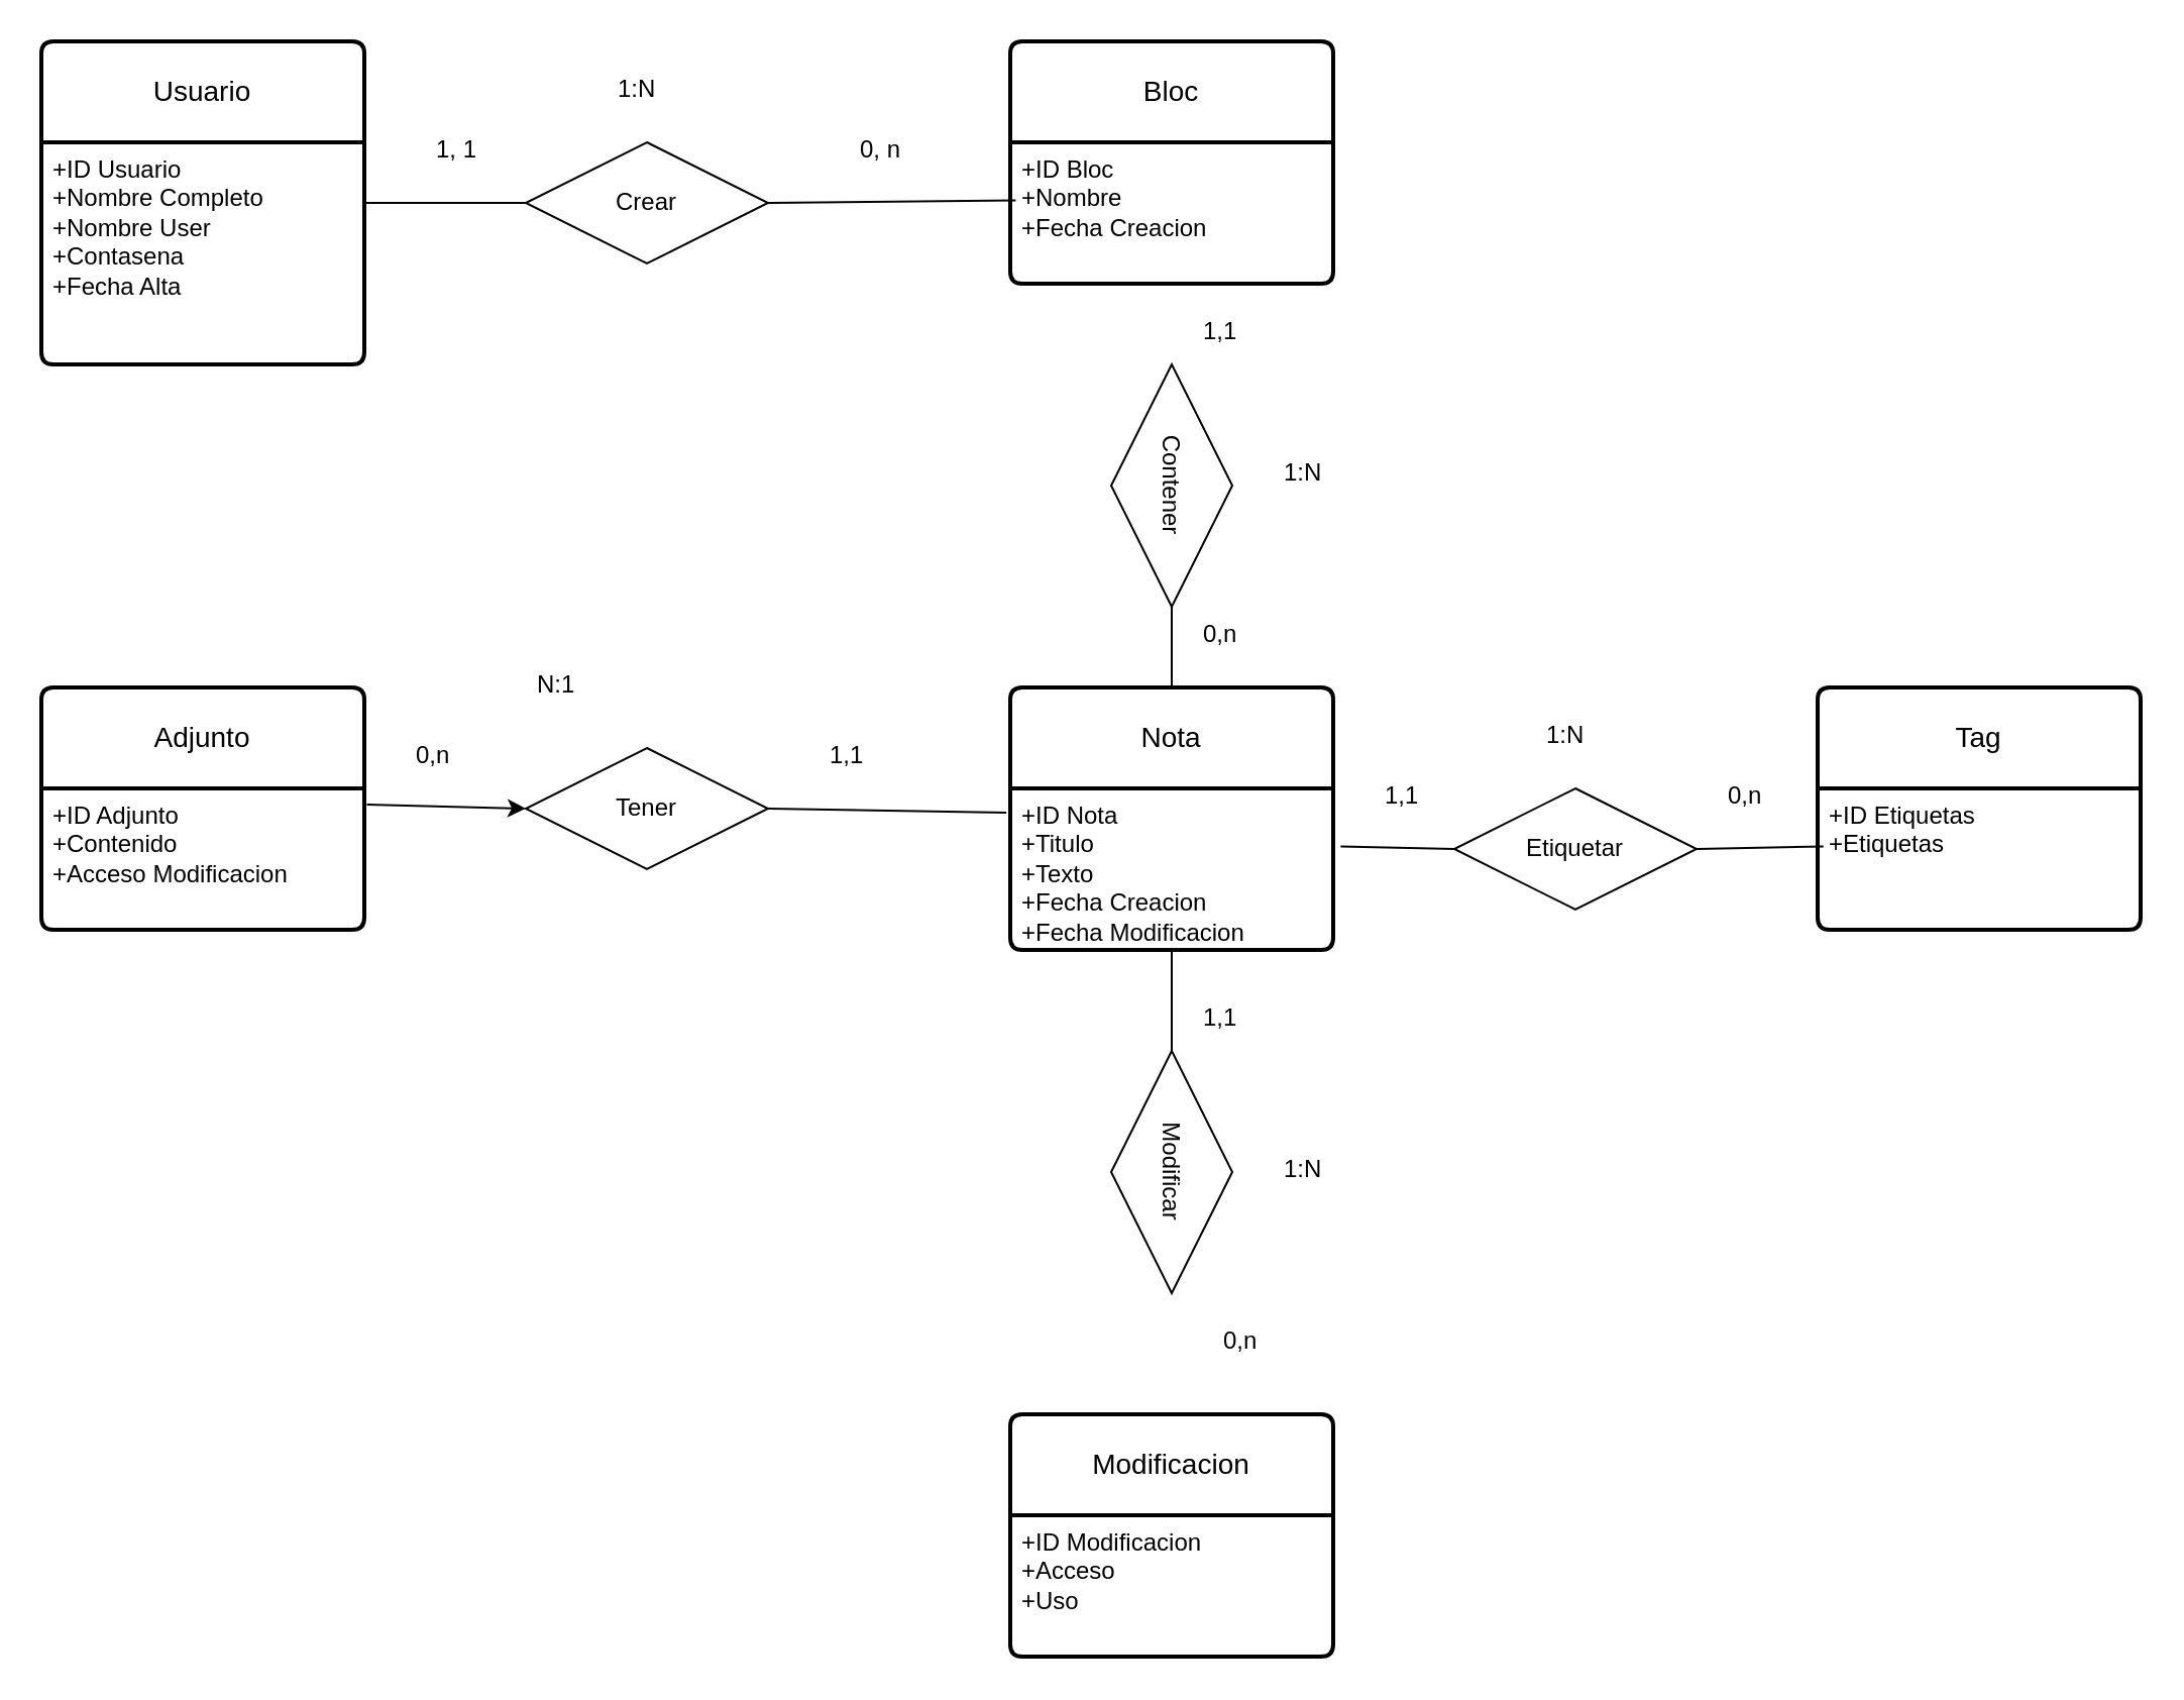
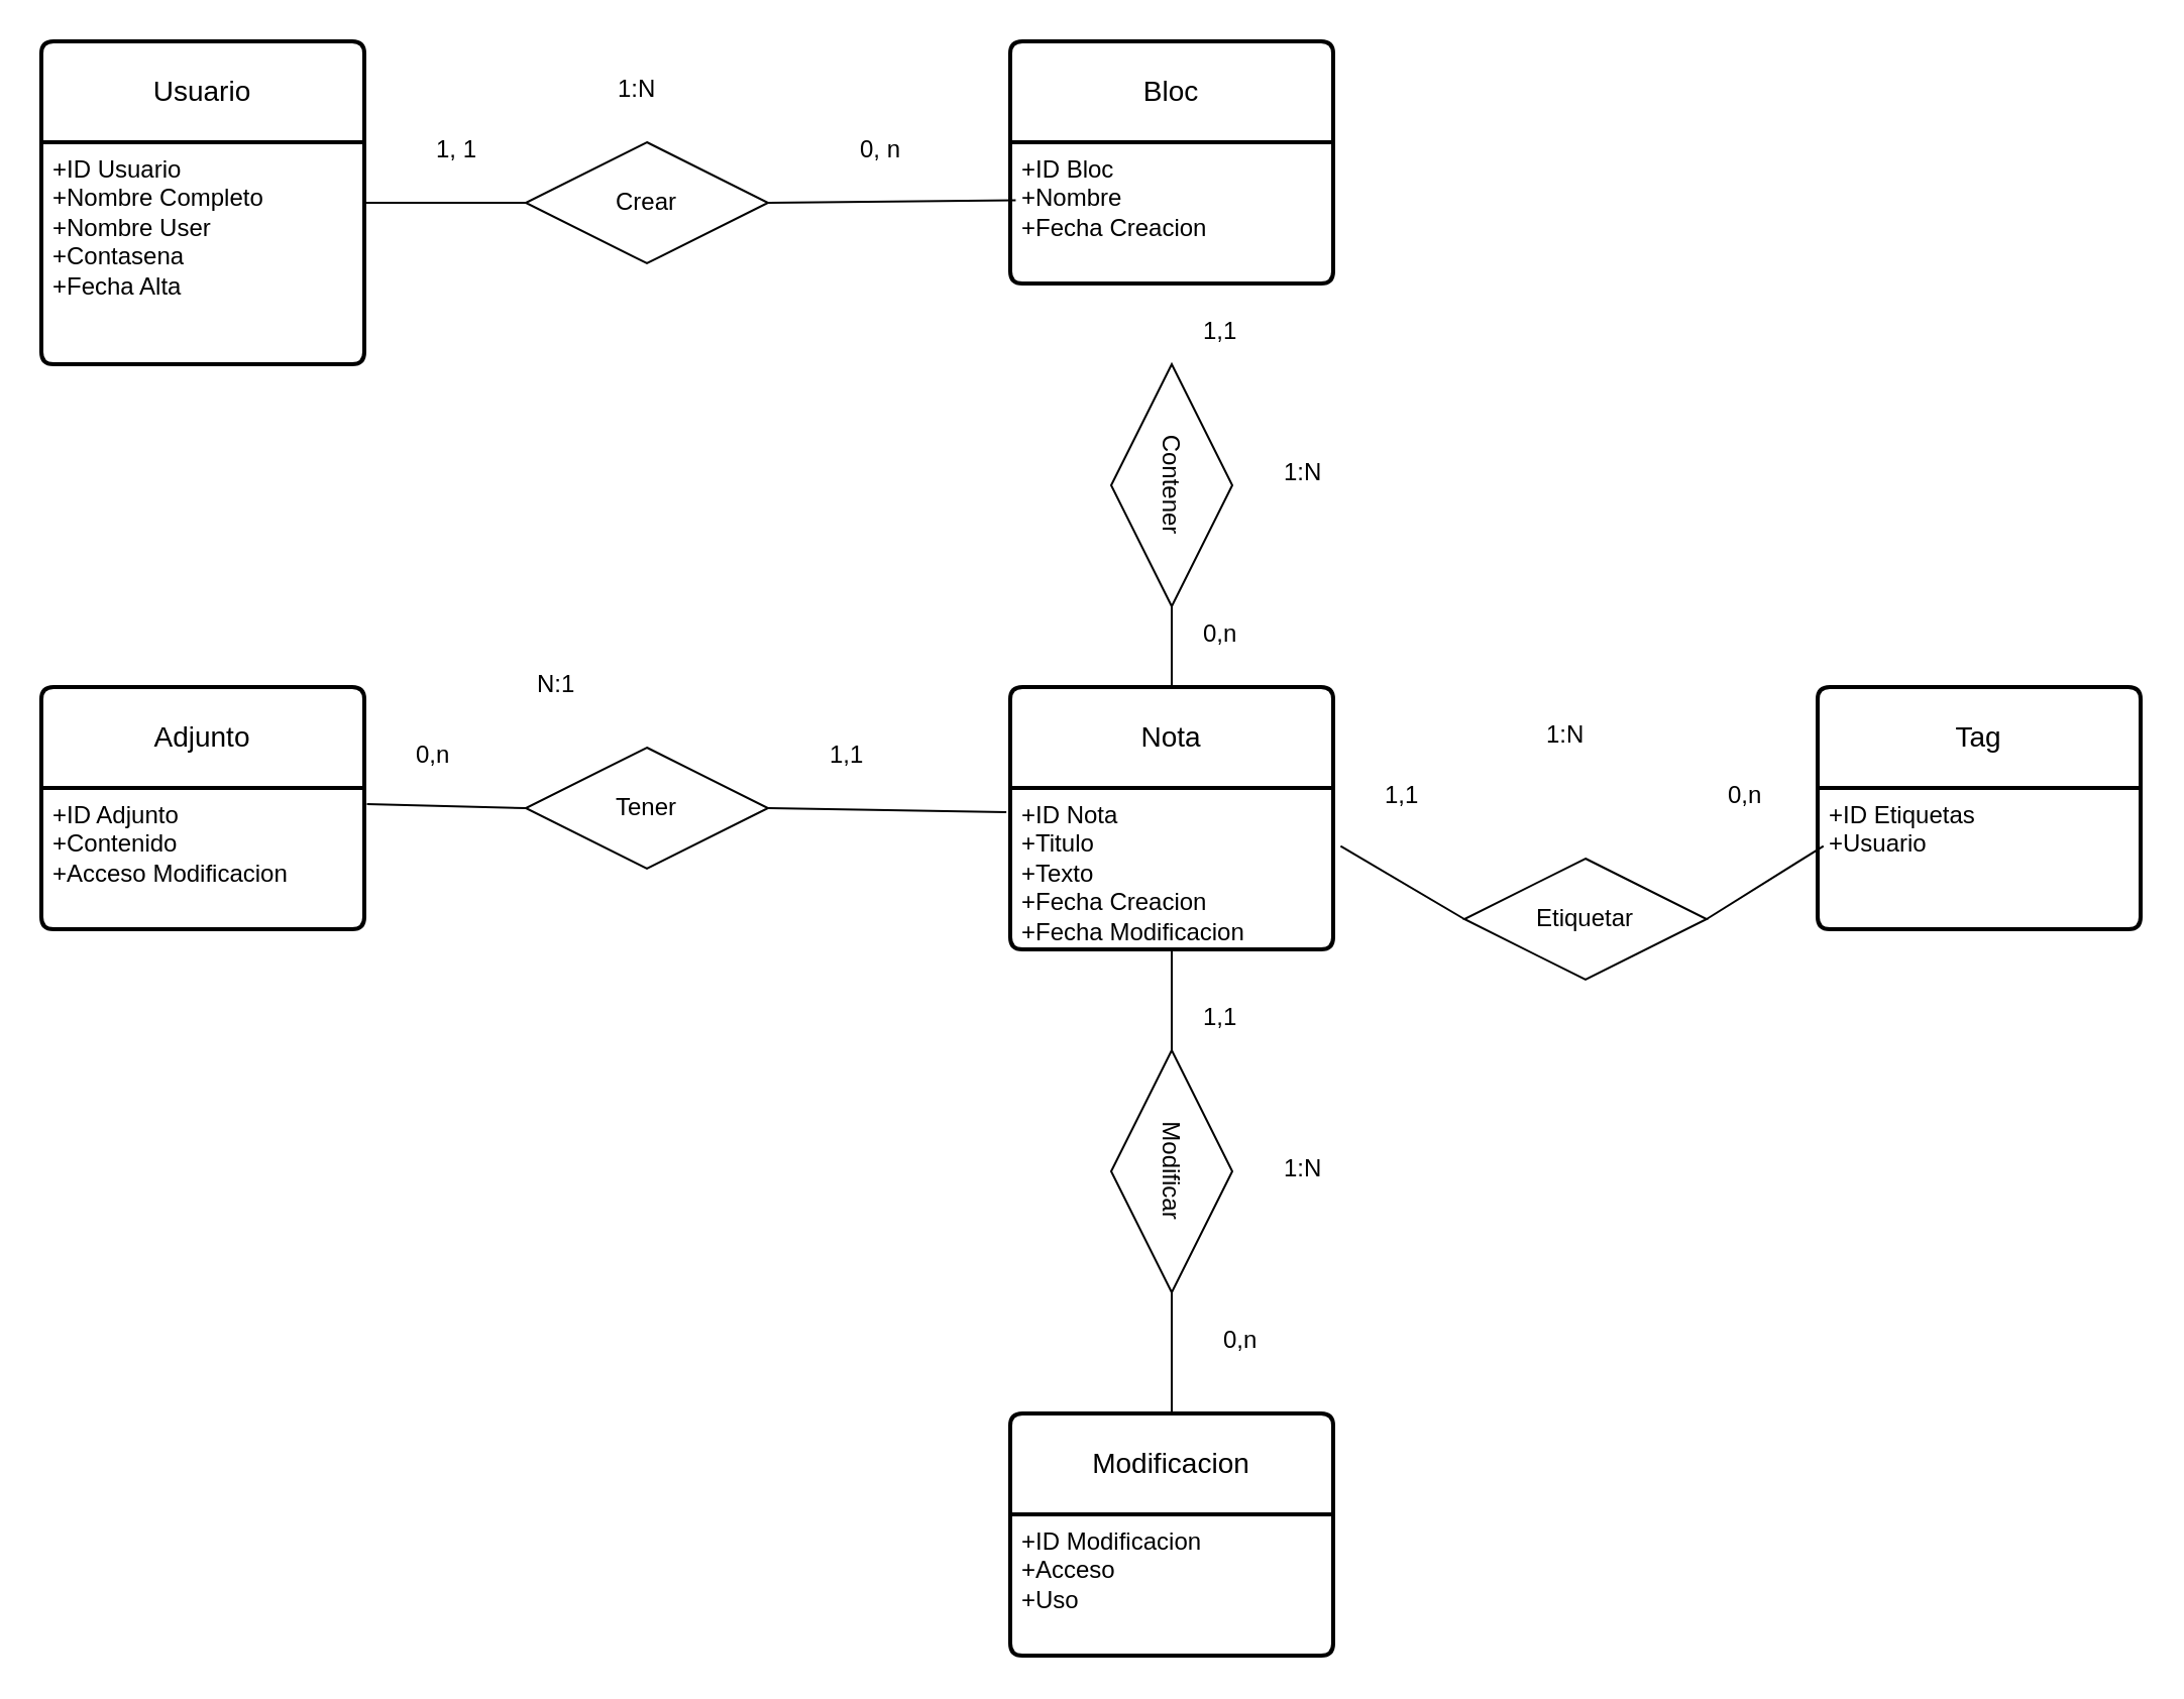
- <mxCell id="25" value="" style="endArrow=classic;html=1;rounded=0;entryX=0;entryY=0.5;entryDx=0;entryDy=0;exitX=1.008;exitY=0.114;exitDx=0;exitDy=0;exitPerimeter=0;" edge="1" parent="1" source="9" target="23"><mxGeometry relative="1" as="geometry"><mxPoint x="200" y="400" as="sourcePoint" /><mxPoint x="380" y="300" as="targetPoint" /></mxGeometry></mxCell>
+ <mxCell id="25" value="" style="endArrow=none;html=1;rounded=0;entryX=0;entryY=0.5;entryDx=0;entryDy=0;exitX=1.008;exitY=0.114;exitDx=0;exitDy=0;exitPerimeter=0;" edge="1" parent="1" source="9" target="23"><mxGeometry relative="1" as="geometry"><mxPoint x="200" y="400" as="sourcePoint" /><mxPoint x="380" y="300" as="targetPoint" /></mxGeometry></mxCell>
- <mxCell id="11" value="+ID Etiquetas&lt;br&gt;+Etiquetas" style="align=left;strokeColor=none;fillColor=none;spacingLeft=4;fontSize=12;verticalAlign=top;resizable=0;rotatable=0;part=1;html=1;" vertex="1" parent="10"><mxGeometry y="50" width="160" height="70" as="geometry" /></mxCell>
+ <mxCell id="11" value="+ID Etiquetas&lt;br&gt;+Usuario" style="align=left;strokeColor=none;fillColor=none;spacingLeft=4;fontSize=12;verticalAlign=top;resizable=0;rotatable=0;part=1;html=1;" vertex="1" parent="10"><mxGeometry y="50" width="160" height="70" as="geometry" /></mxCell>
- <mxCell id="26" value="Etiquetar" style="shape=rhombus;perimeter=rhombusPerimeter;whiteSpace=wrap;html=1;align=center;" vertex="1" parent="1"><mxGeometry x="720" y="390" width="120" height="60" as="geometry" /></mxCell>
+ <mxCell id="26" value="Etiquetar" style="shape=rhombus;perimeter=rhombusPerimeter;whiteSpace=wrap;html=1;align=center;" vertex="1" parent="1"><mxGeometry x="725" y="425" width="120" height="60" as="geometry" /></mxCell>
+ <mxCell id="39" value="" style="endArrow=none;html=1;rounded=0;exitX=1;exitY=0.5;exitDx=0;exitDy=0;entryX=0.5;entryY=0;entryDx=0;entryDy=0;" edge="1" parent="1" source="37" target="12"><mxGeometry relative="1" as="geometry"><mxPoint x="550" y="660" as="sourcePoint" /><mxPoint x="710" y="660" as="targetPoint" /></mxGeometry></mxCell>
